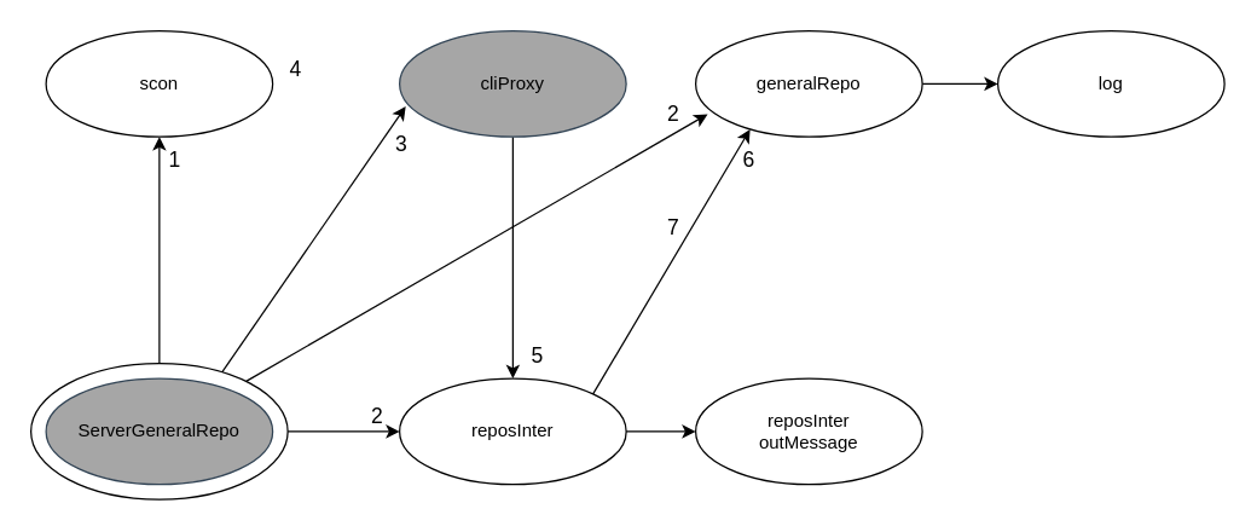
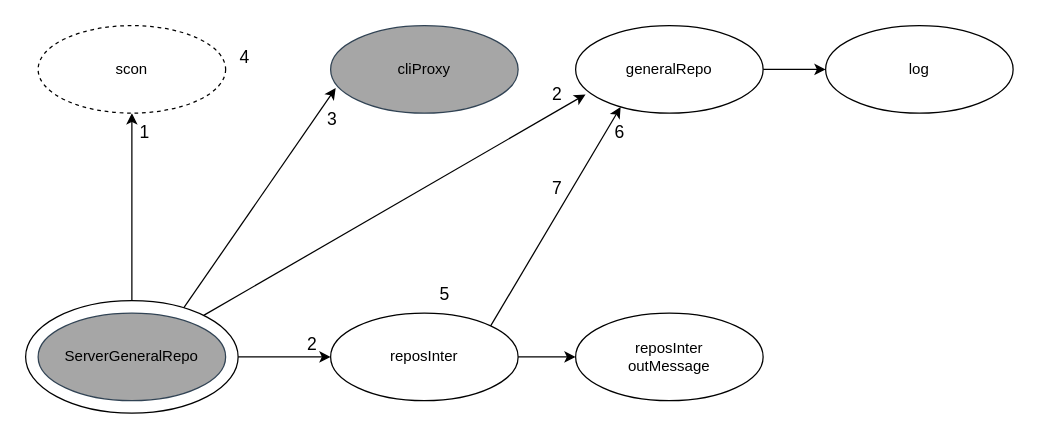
- <mxCell id="9" value="scon" style="ellipse;whiteSpace=wrap;html=1;movable=1;resizable=1;rotatable=1;deletable=1;editable=1;locked=0;connectable=1;" parent="1" vertex="1"><mxGeometry x="30" y="20" width="150" height="70" as="geometry" /></mxCell>
+ <mxCell id="9" value="scon" style="ellipse;whiteSpace=wrap;html=1;movable=1;resizable=1;rotatable=1;deletable=1;editable=1;locked=0;connectable=1;dashed=1;" parent="1" vertex="1"><mxGeometry x="30" y="20" width="150" height="70" as="geometry" /></mxCell>
- <mxCell id="7" style="edgeStyle=orthogonalEdgeStyle;rounded=0;orthogonalLoop=1;jettySize=auto;html=1;entryX=0.5;entryY=0;entryDx=0;entryDy=0;" parent="1" source="8" target="11" edge="1"><mxGeometry relative="1" as="geometry" /></mxCell>
